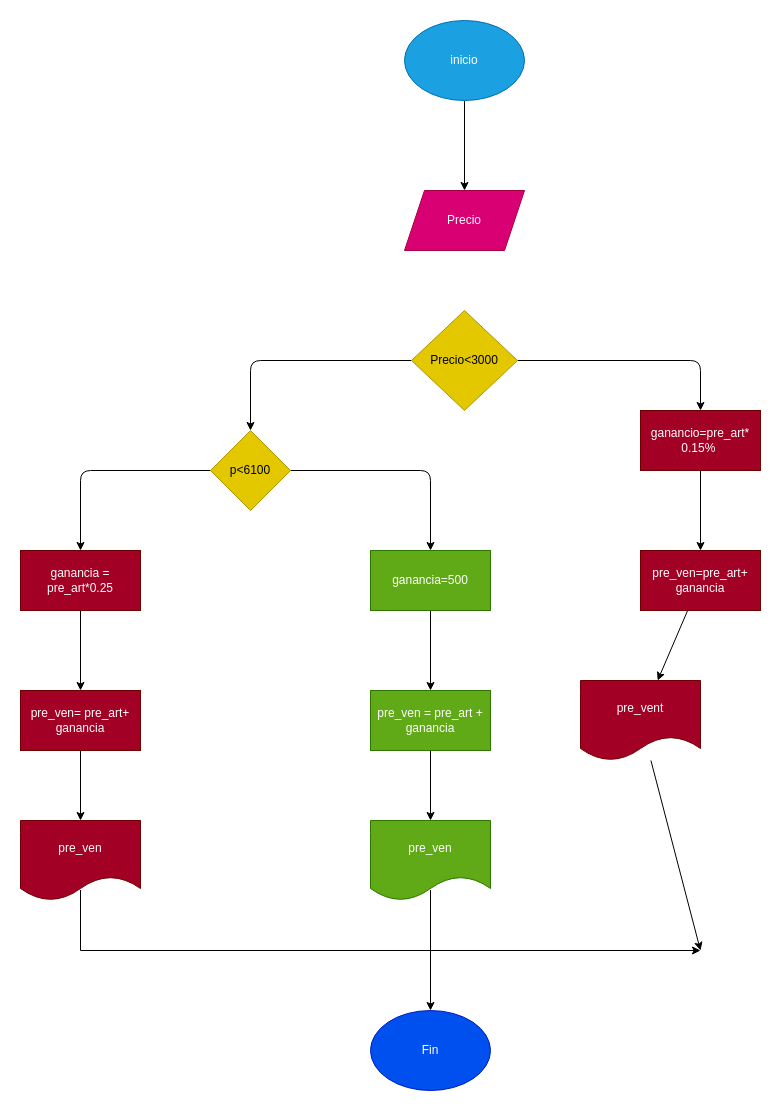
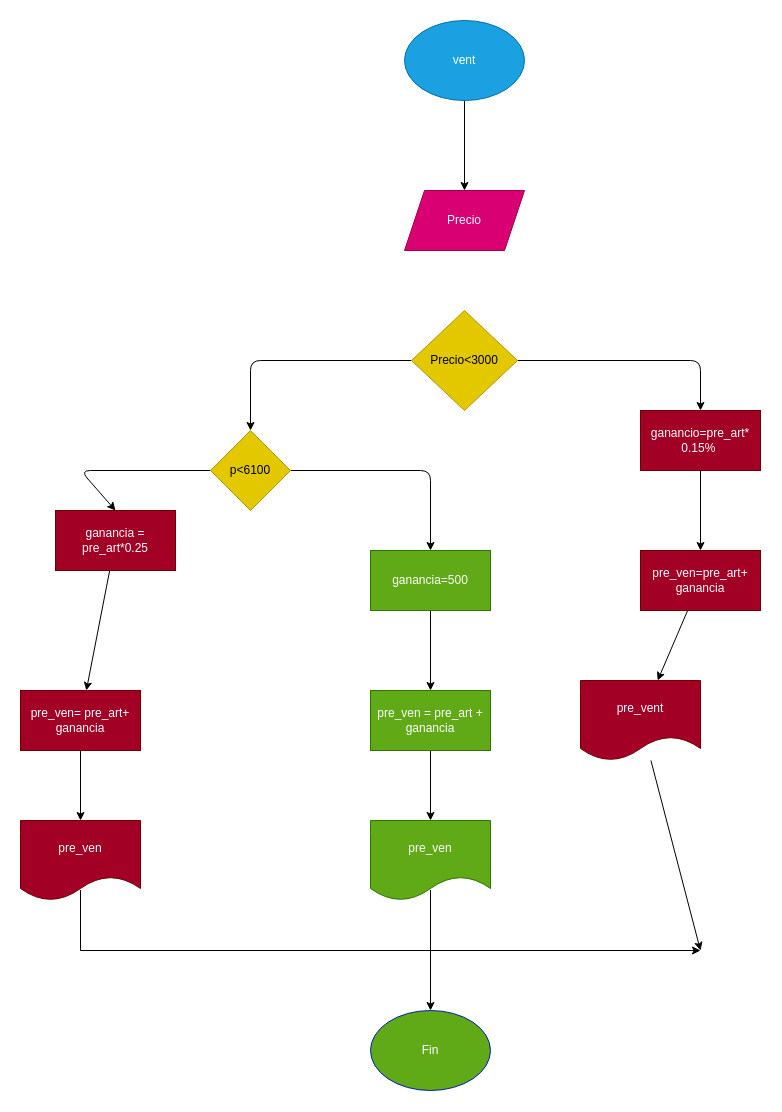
- <mxCell id="3" value="inicio" style="ellipse;whiteSpace=wrap;html=1;fillColor=#1ba1e2;fontColor=#ffffff;strokeColor=#006EAF;" parent="1" vertex="1"><mxGeometry x="404" y="20" width="120" height="80" as="geometry" /></mxCell>
+ <mxCell id="3" value="vent" style="ellipse;whiteSpace=wrap;html=1;fillColor=#1ba1e2;fontColor=#ffffff;strokeColor=#006EAF;" parent="1" vertex="1"><mxGeometry x="404" y="20" width="120" height="80" as="geometry" /></mxCell>
- <mxCell id="23" value="ganancia = pre_art*0.25" style="rounded=0;whiteSpace=wrap;html=1;fillColor=#a20025;fontColor=#ffffff;strokeColor=#6F0000;" parent="1" vertex="1"><mxGeometry x="20" y="550" width="120" height="60" as="geometry" /></mxCell>
+ <mxCell id="23" value="ganancia = pre_art*0.25" style="rounded=0;whiteSpace=wrap;html=1;fillColor=#a20025;fontColor=#ffffff;strokeColor=#6F0000;" parent="1" vertex="1"><mxGeometry x="55" y="510" width="120" height="60" as="geometry" /></mxCell>
- <mxCell id="30" value="Fin" style="ellipse;whiteSpace=wrap;html=1;fillColor=#0050ef;fontColor=#ffffff;strokeColor=#001DBC;" vertex="1" parent="1"><mxGeometry x="370" y="1010" width="120" height="80" as="geometry" /></mxCell>
+ <mxCell id="30" value="Fin" style="ellipse;whiteSpace=wrap;html=1;fillColor=#60a917;fontColor=#ffffff;strokeColor=#001DBC;" vertex="1" parent="1"><mxGeometry x="370" y="1010" width="120" height="80" as="geometry" /></mxCell>
